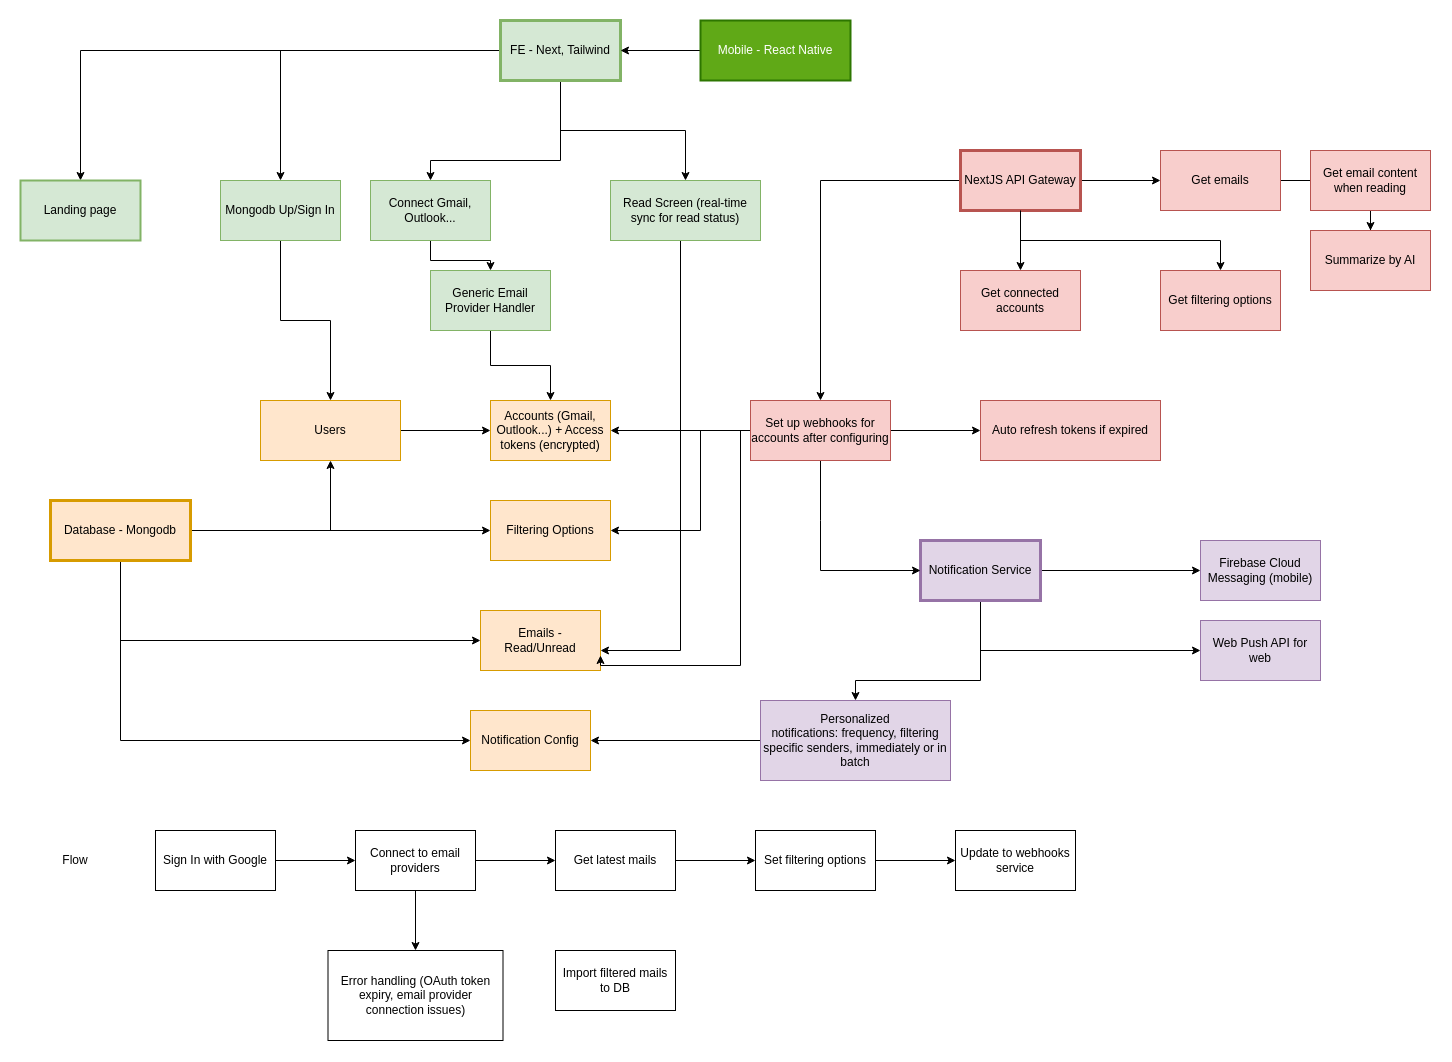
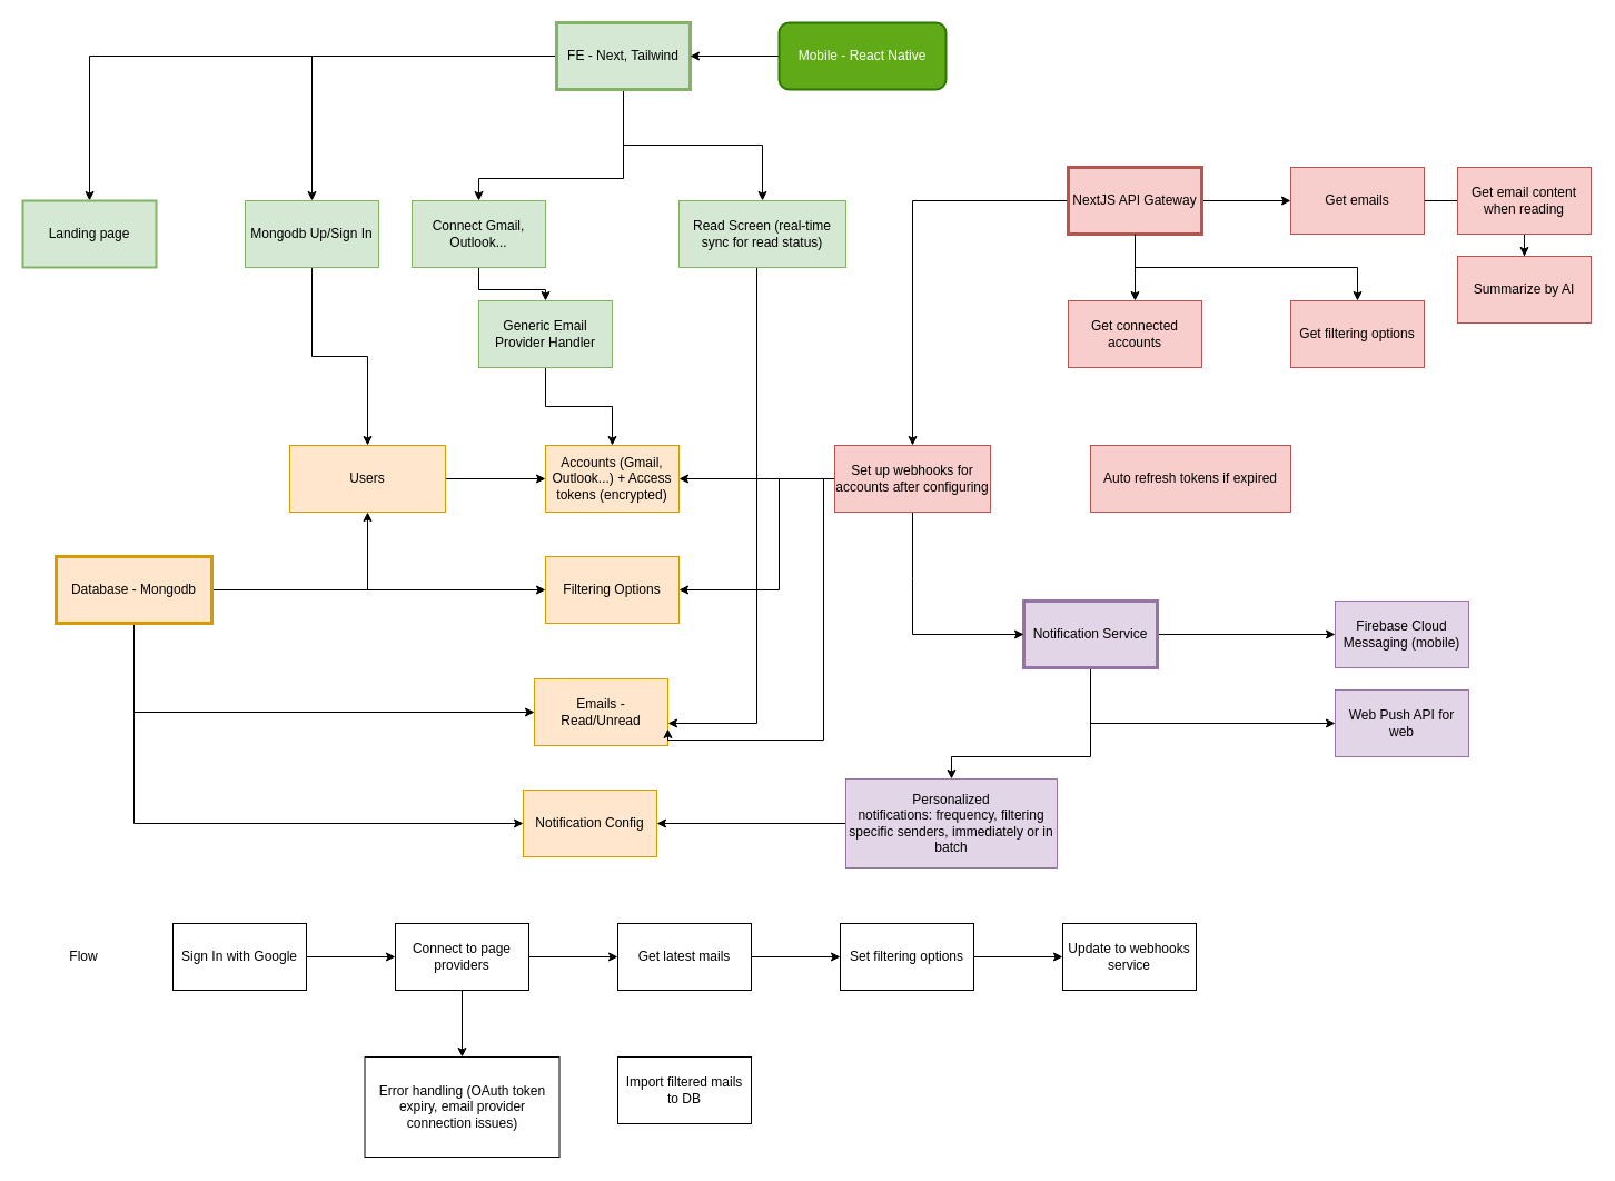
- <mxCell id="12" value="Mobile - React Native" style="rounded=0;whiteSpace=wrap;html=1;fillColor=#60a917;strokeColor=#2D7600;fontColor=#ffffff;strokeWidth=2;" parent="1" vertex="1"><mxGeometry x="700" y="20" width="150" height="60" as="geometry" /></mxCell>
+ <mxCell id="12" value="Mobile - React Native" style="whiteSpace=wrap;html=1;fillColor=#60a917;strokeColor=#2D7600;fontColor=#ffffff;strokeWidth=2;rounded=1;" parent="1" vertex="1"><mxGeometry x="700" y="20" width="150" height="60" as="geometry" /></mxCell>
- <mxCell id="37" value="" style="edgeStyle=orthogonalEdgeStyle;rounded=0;orthogonalLoop=1;jettySize=auto;html=1;" parent="1" source="38" target="57" edge="1"><mxGeometry relative="1" as="geometry" /></mxCell>
- <mxCell id="49" value="Connect to email providers" style="whiteSpace=wrap;html=1;rounded=0;" parent="1" vertex="1"><mxGeometry x="355" y="830" width="120" height="60" as="geometry" /></mxCell>
+ <mxCell id="49" value="Connect to page providers" style="whiteSpace=wrap;html=1;rounded=0;" parent="1" vertex="1"><mxGeometry x="355" y="830" width="120" height="60" as="geometry" /></mxCell>
